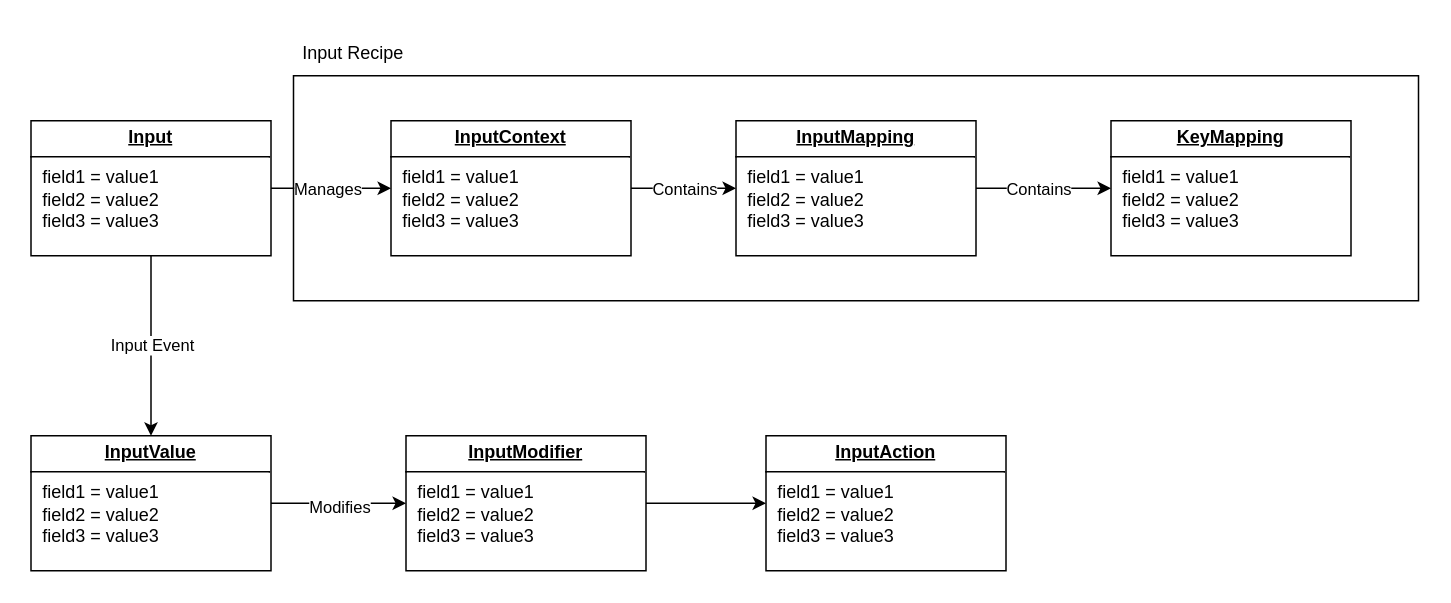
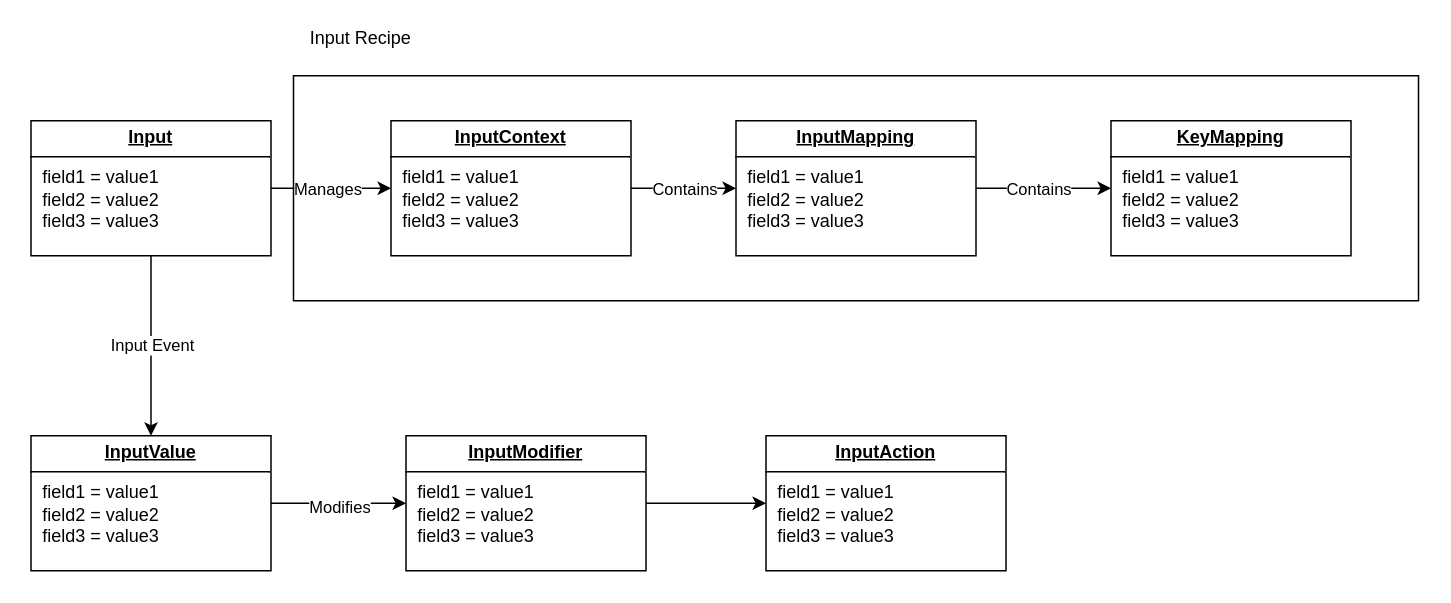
- <mxCell id="21" value="Input Recipe" style="text;html=1;align=center;verticalAlign=middle;whiteSpace=wrap;rounded=0;" vertex="1" parent="1"><mxGeometry x="190" y="20" width="90" height="30" as="geometry" /></mxCell>
+ <mxCell id="21" value="Input Recipe" style="text;html=1;align=center;verticalAlign=middle;whiteSpace=wrap;rounded=0;" vertex="1" parent="1"><mxGeometry x="195" y="10" width="90" height="30" as="geometry" /></mxCell>
